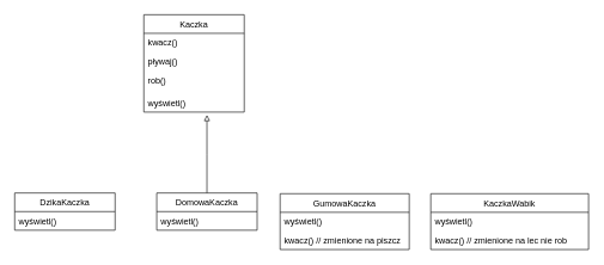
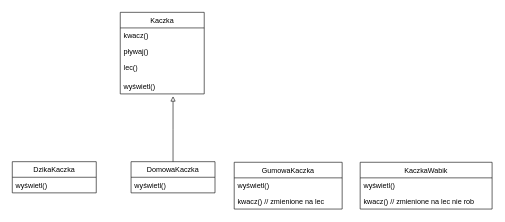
- <mxCell id="5" value="rob()" style="text;strokeColor=none;fillColor=none;align=left;verticalAlign=top;spacingLeft=4;spacingRight=4;overflow=hidden;rotatable=0;points=[[0,0.5],[1,0.5]];portConstraint=eastwest;" vertex="1" parent="2"><mxGeometry y="78" width="140" height="32" as="geometry" /></mxCell>
+ <mxCell id="5" value="lec()" style="text;strokeColor=none;fillColor=none;align=left;verticalAlign=top;spacingLeft=4;spacingRight=4;overflow=hidden;rotatable=0;points=[[0,0.5],[1,0.5]];portConstraint=eastwest;" vertex="1" parent="2"><mxGeometry y="78" width="140" height="32" as="geometry" /></mxCell>
- <mxCell id="14" value="kwacz() // zmienione na piszcz" style="text;strokeColor=none;fillColor=none;align=left;verticalAlign=top;spacingLeft=4;spacingRight=4;overflow=hidden;rotatable=0;points=[[0,0.5],[1,0.5]];portConstraint=eastwest;" vertex="1" parent="12"><mxGeometry y="52" width="180" height="26" as="geometry" /></mxCell>
+ <mxCell id="14" value="kwacz() // zmienione na lec" style="text;strokeColor=none;fillColor=none;align=left;verticalAlign=top;spacingLeft=4;spacingRight=4;overflow=hidden;rotatable=0;points=[[0,0.5],[1,0.5]];portConstraint=eastwest;" vertex="1" parent="12"><mxGeometry y="52" width="180" height="26" as="geometry" /></mxCell>
